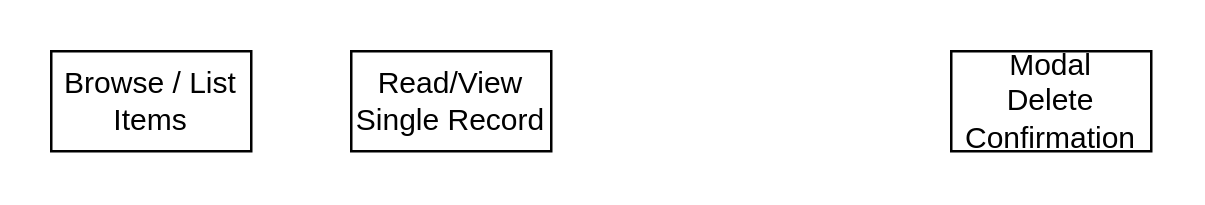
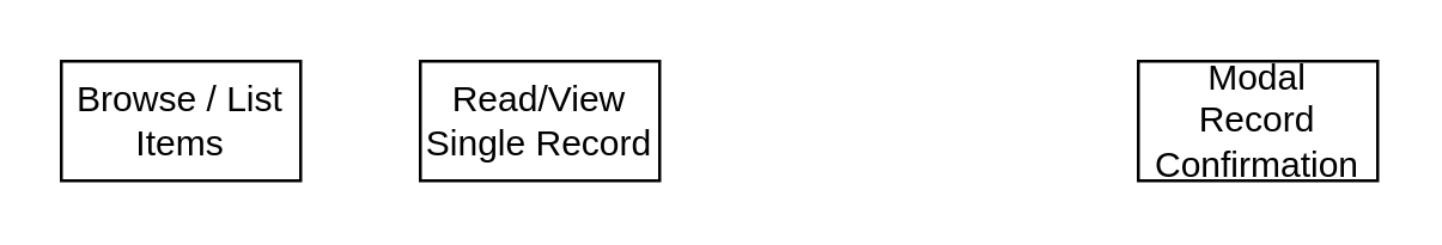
- <mxCell id="4" value="Modal &lt;br&gt;Delete Confirmation" style="rounded=0;whiteSpace=wrap;html=1;" parent="1" vertex="1"><mxGeometry x="380" y="20" width="80" height="40" as="geometry" /></mxCell>
+ <mxCell id="4" value="Modal &lt;br&gt;Record Confirmation" style="rounded=0;whiteSpace=wrap;html=1;" parent="1" vertex="1"><mxGeometry x="380" y="20" width="80" height="40" as="geometry" /></mxCell>
